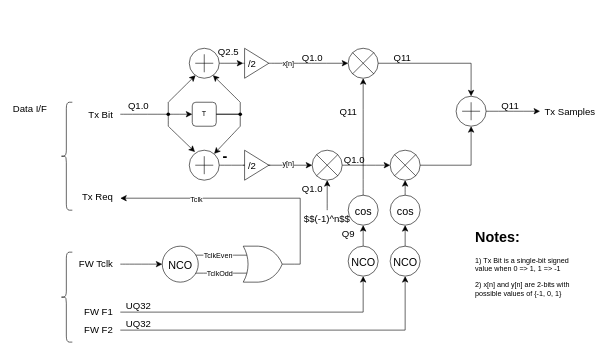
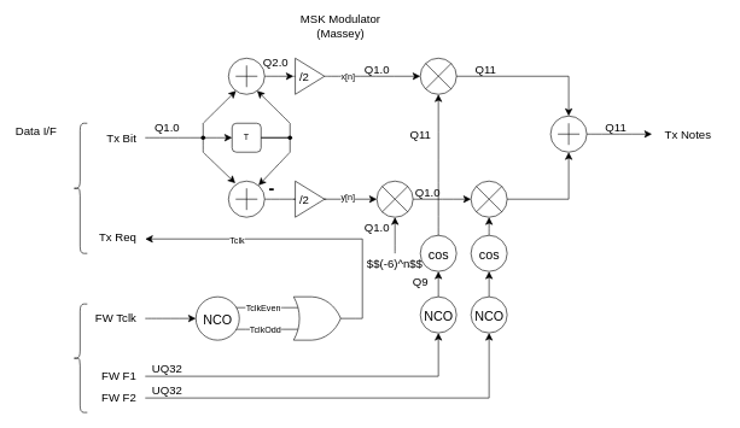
+ <mxCell id="63" value="MSK Modulator (Massey)" style="text;strokeColor=none;fillColor=none;html=1;align=center;verticalAlign=middle;whiteSpace=wrap;rounded=0;fontSize=16;" parent="1" vertex="1"><mxGeometry x="405" y="20" width="130" height="30" as="geometry" /></mxCell>
- <mxCell id="68" value="Q2.5" style="text;html=1;align=center;verticalAlign=middle;resizable=0;points=[];autosize=1;strokeColor=none;fillColor=none;fontSize=16;" vertex="1" parent="1"><mxGeometry x="350" y="70" width="60" height="30" as="geometry" /></mxCell>
+ <mxCell id="68" value="Q2.0" style="text;html=1;align=center;verticalAlign=middle;resizable=0;points=[];autosize=1;strokeColor=none;fillColor=none;fontSize=16;" vertex="1" parent="1"><mxGeometry x="350" y="70" width="60" height="30" as="geometry" /></mxCell>
- <mxCell id="61" value="Tx Samples" style="text;strokeColor=none;fillColor=none;html=1;align=center;verticalAlign=middle;whiteSpace=wrap;rounded=0;fontSize=16;" parent="1" vertex="1"><mxGeometry x="900" y="170" width="100" height="30" as="geometry" /></mxCell>
+ <mxCell id="61" value="Tx Notes" style="text;strokeColor=none;fillColor=none;html=1;align=center;verticalAlign=middle;whiteSpace=wrap;rounded=0;fontSize=16;" parent="1" vertex="1"><mxGeometry x="900" y="170" width="100" height="30" as="geometry" /></mxCell>
- <mxCell id="50" value="$$(-1)^n$$" style="text;strokeColor=none;fillColor=none;html=1;align=center;verticalAlign=middle;whiteSpace=wrap;rounded=0;fontSize=16;" parent="1" vertex="1"><mxGeometry x="515" y="350" width="60" height="30" as="geometry" /></mxCell>
+ <mxCell id="50" value="$$(-6)^n$$" style="text;strokeColor=none;fillColor=none;html=1;align=center;verticalAlign=middle;whiteSpace=wrap;rounded=0;fontSize=16;" parent="1" vertex="1"><mxGeometry x="515" y="350" width="60" height="30" as="geometry" /></mxCell>
- <mxCell id="62" value="&lt;h1 style=&quot;margin-top: 0px;&quot;&gt;Notes:&lt;/h1&gt;&lt;p&gt;1) Tx Bit is a single-bit signed value when 0 =&amp;gt; 1, 1 =&amp;gt; -1&lt;/p&gt;&lt;p&gt;2) x[n] and y[n] are 2-bits with possible values of {-1, 0, 1}&lt;/p&gt;" style="text;html=1;whiteSpace=wrap;overflow=hidden;rounded=0;" parent="1" vertex="1"><mxGeometry x="790" y="375" width="180" height="120" as="geometry" /></mxCell>
